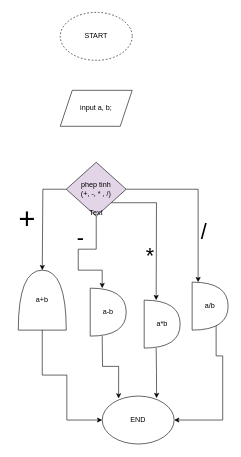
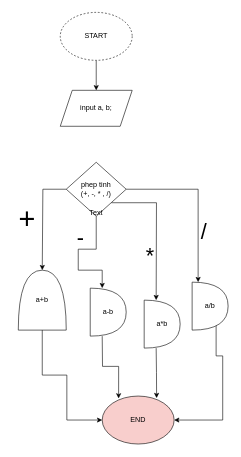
+ <mxCell id="2" style="edgeStyle=orthogonalEdgeStyle;rounded=0;orthogonalLoop=1;jettySize=auto;html=1;entryX=0.5;entryY=0;entryDx=0;entryDy=0;" edge="1" parent="1" source="3" target="4"><mxGeometry relative="1" as="geometry" /></mxCell>
- <mxCell id="9" value="phep tinh&lt;div&gt;(+, -, * , /)&lt;/div&gt;" style="rhombus;whiteSpace=wrap;html=1;fillColor=#e1d5e7;" vertex="1" parent="1"><mxGeometry x="110" y="270" width="100" height="90" as="geometry" /></mxCell>
+ <mxCell id="9" value="phep tinh&lt;div&gt;(+, -, * , /)&lt;/div&gt;" style="rhombus;whiteSpace=wrap;html=1;" vertex="1" parent="1"><mxGeometry x="110" y="270" width="100" height="90" as="geometry" /></mxCell>
- <mxCell id="17" value="END" style="ellipse;whiteSpace=wrap;html=1;" vertex="1" parent="1"><mxGeometry x="170" y="660" width="120" height="80" as="geometry" /></mxCell>
+ <mxCell id="17" value="END" style="ellipse;whiteSpace=wrap;html=1;fillColor=#f8cecc;" vertex="1" parent="1"><mxGeometry x="170" y="660" width="120" height="80" as="geometry" /></mxCell>
